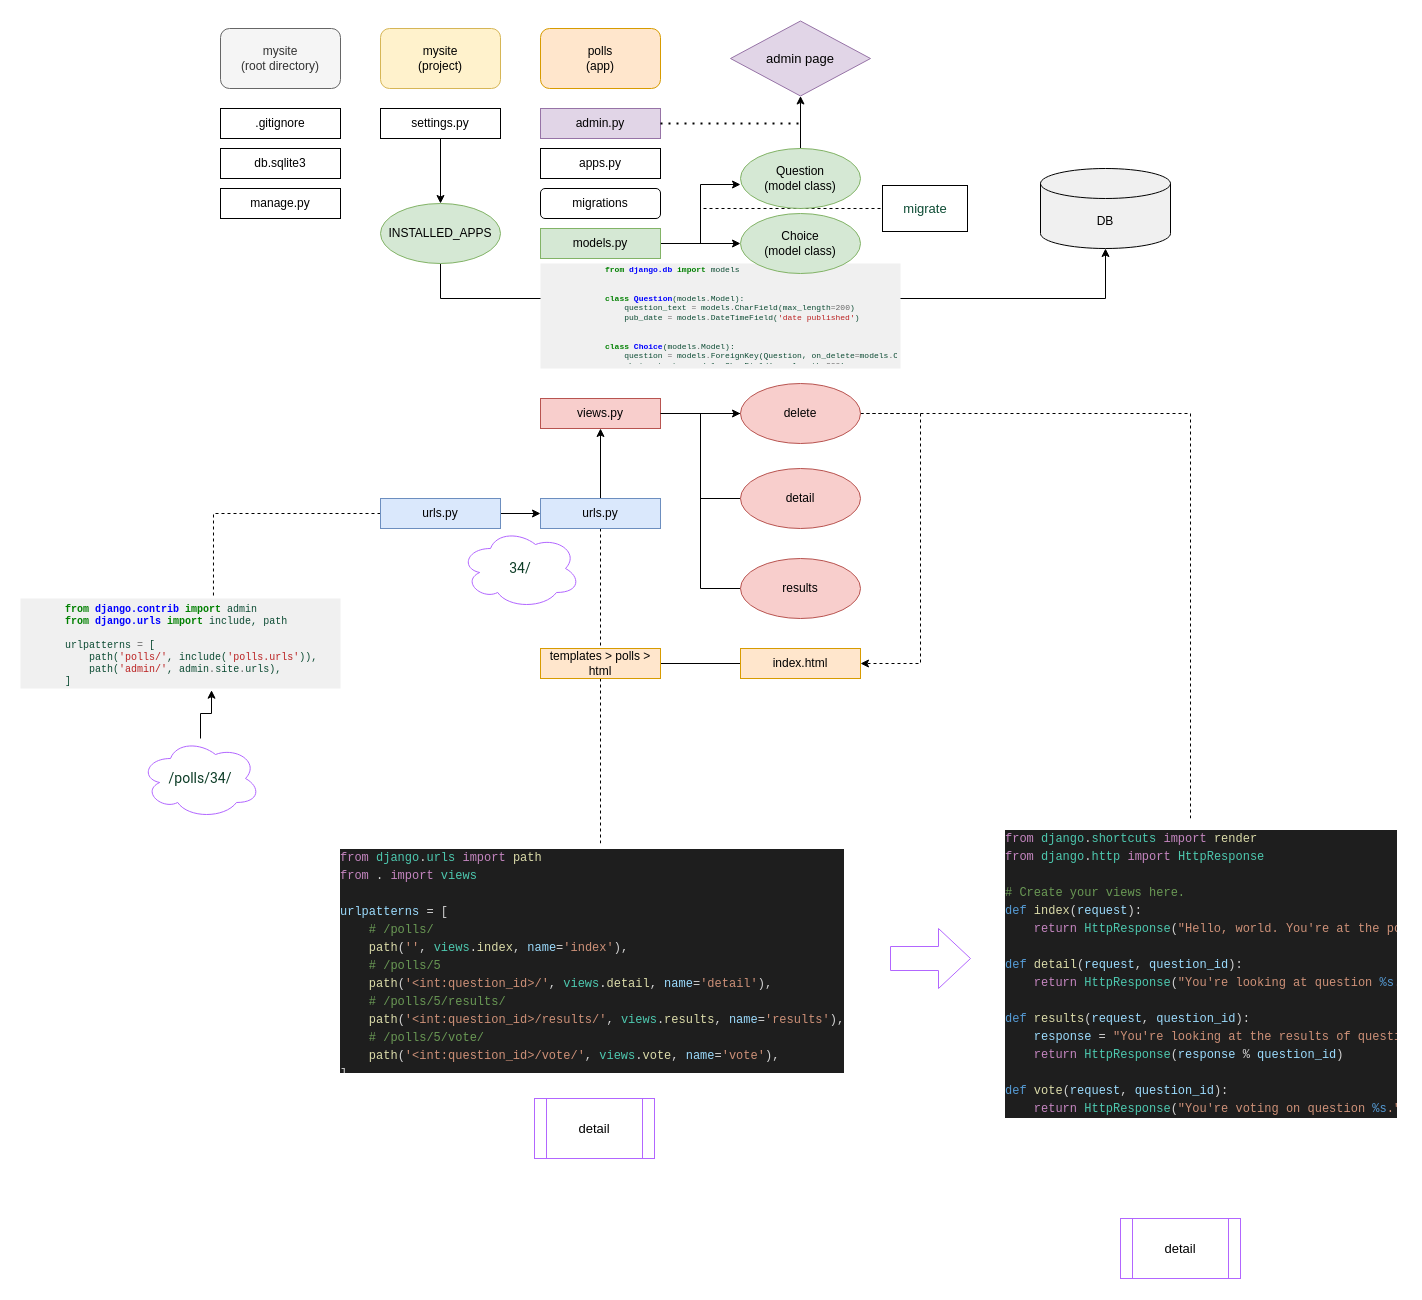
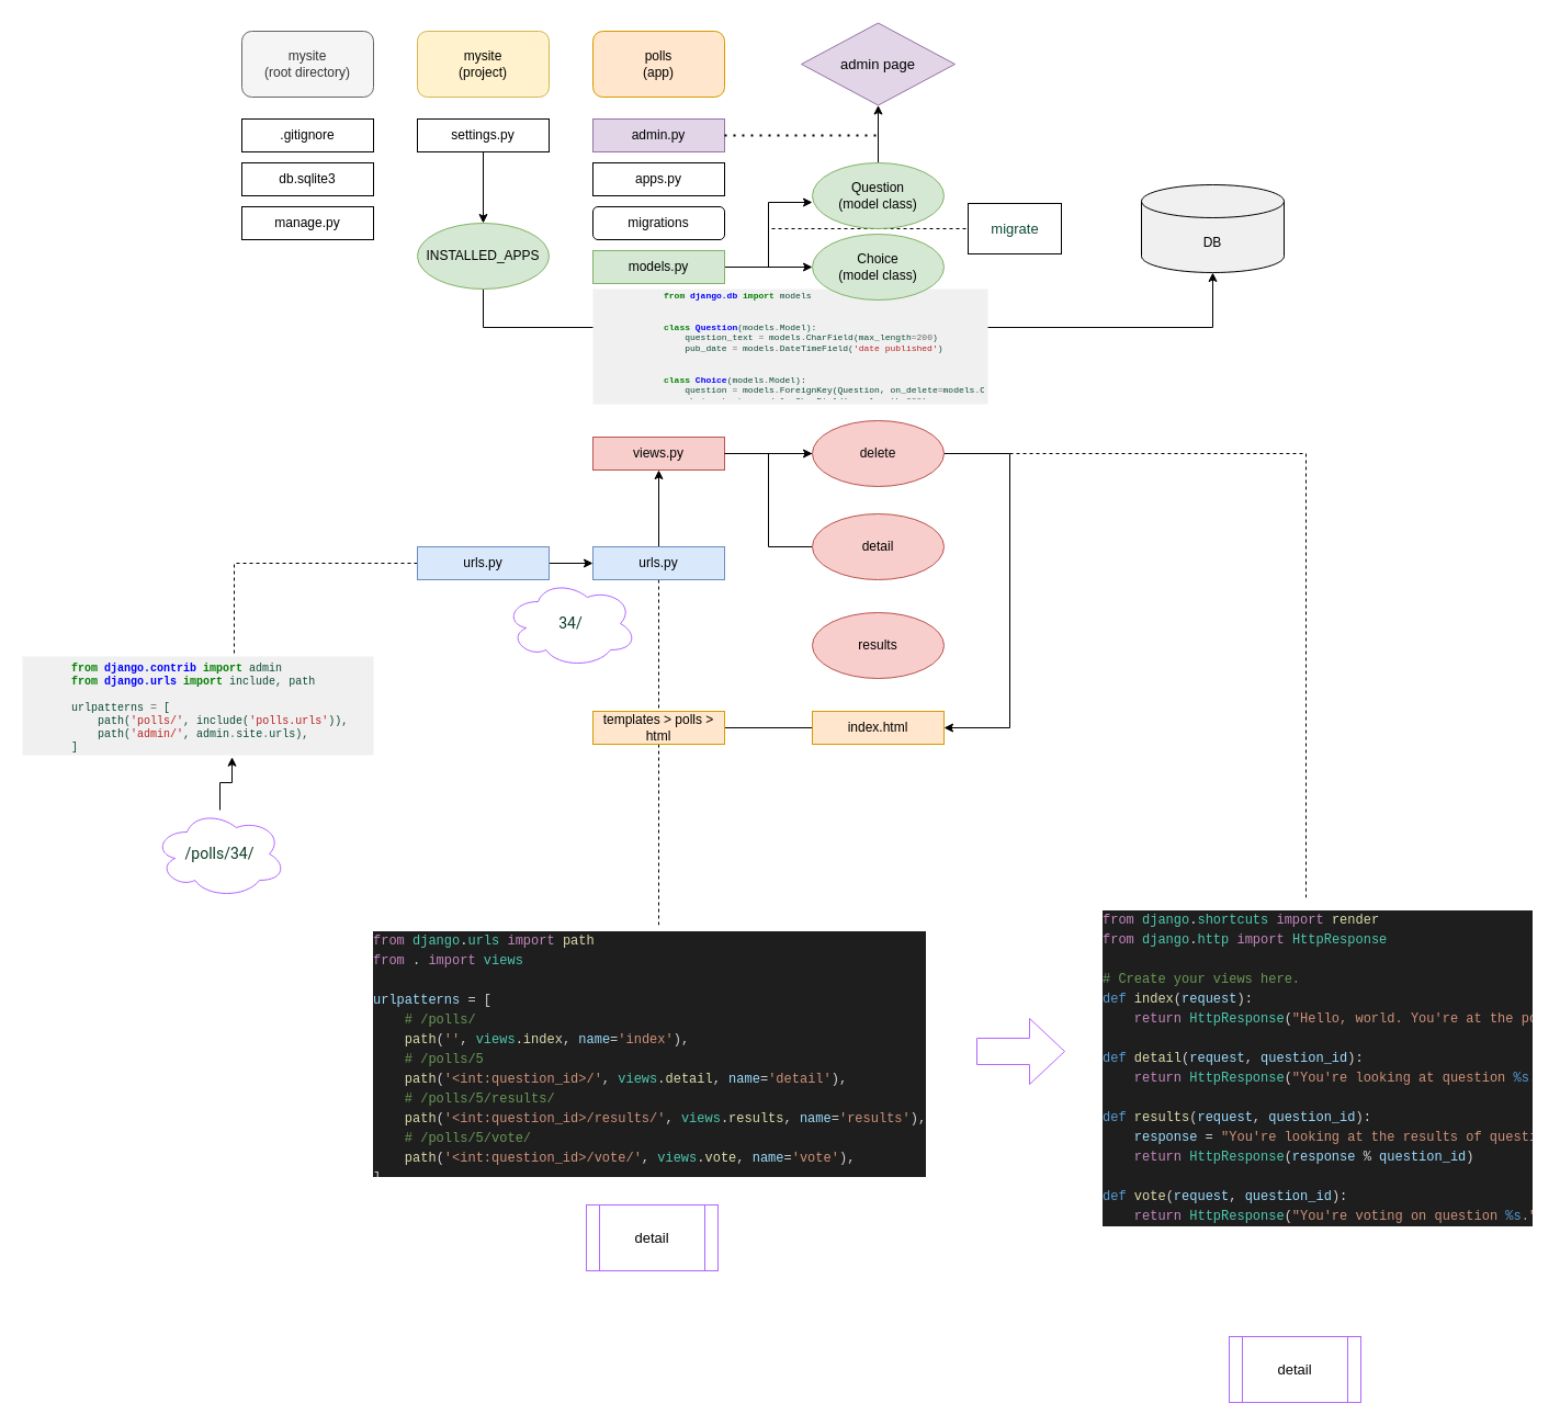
- <mxCell id="23" style="edgeStyle=orthogonalEdgeStyle;rounded=0;orthogonalLoop=1;jettySize=auto;html=1;entryX=0;entryY=0.5;entryDx=0;entryDy=0;fontFamily=Helvetica;fontSize=13;endArrow=none;endFill=0;" edge="1" parent="1" source="24" target="45"><mxGeometry relative="1" as="geometry" /></mxCell>
- <mxCell id="41" style="edgeStyle=orthogonalEdgeStyle;rounded=0;orthogonalLoop=1;jettySize=auto;html=1;entryX=1;entryY=0.5;entryDx=0;entryDy=0;fontFamily=Helvetica;fontSize=13;endArrow=classic;endFill=1;dashed=1;" edge="1" parent="1" source="43" target="54"><mxGeometry relative="1" as="geometry"><Array as="points"><mxPoint x="920" y="413" /><mxPoint x="920" y="663" /></Array></mxGeometry></mxCell>
+ <mxCell id="41" style="edgeStyle=orthogonalEdgeStyle;rounded=0;orthogonalLoop=1;jettySize=auto;html=1;entryX=1;entryY=0.5;entryDx=0;entryDy=0;fontFamily=Helvetica;fontSize=13;endArrow=classic;endFill=1;" edge="1" parent="1" source="43" target="54"><mxGeometry relative="1" as="geometry"><Array as="points"><mxPoint x="920" y="413" /><mxPoint x="920" y="663" /></Array></mxGeometry></mxCell>
